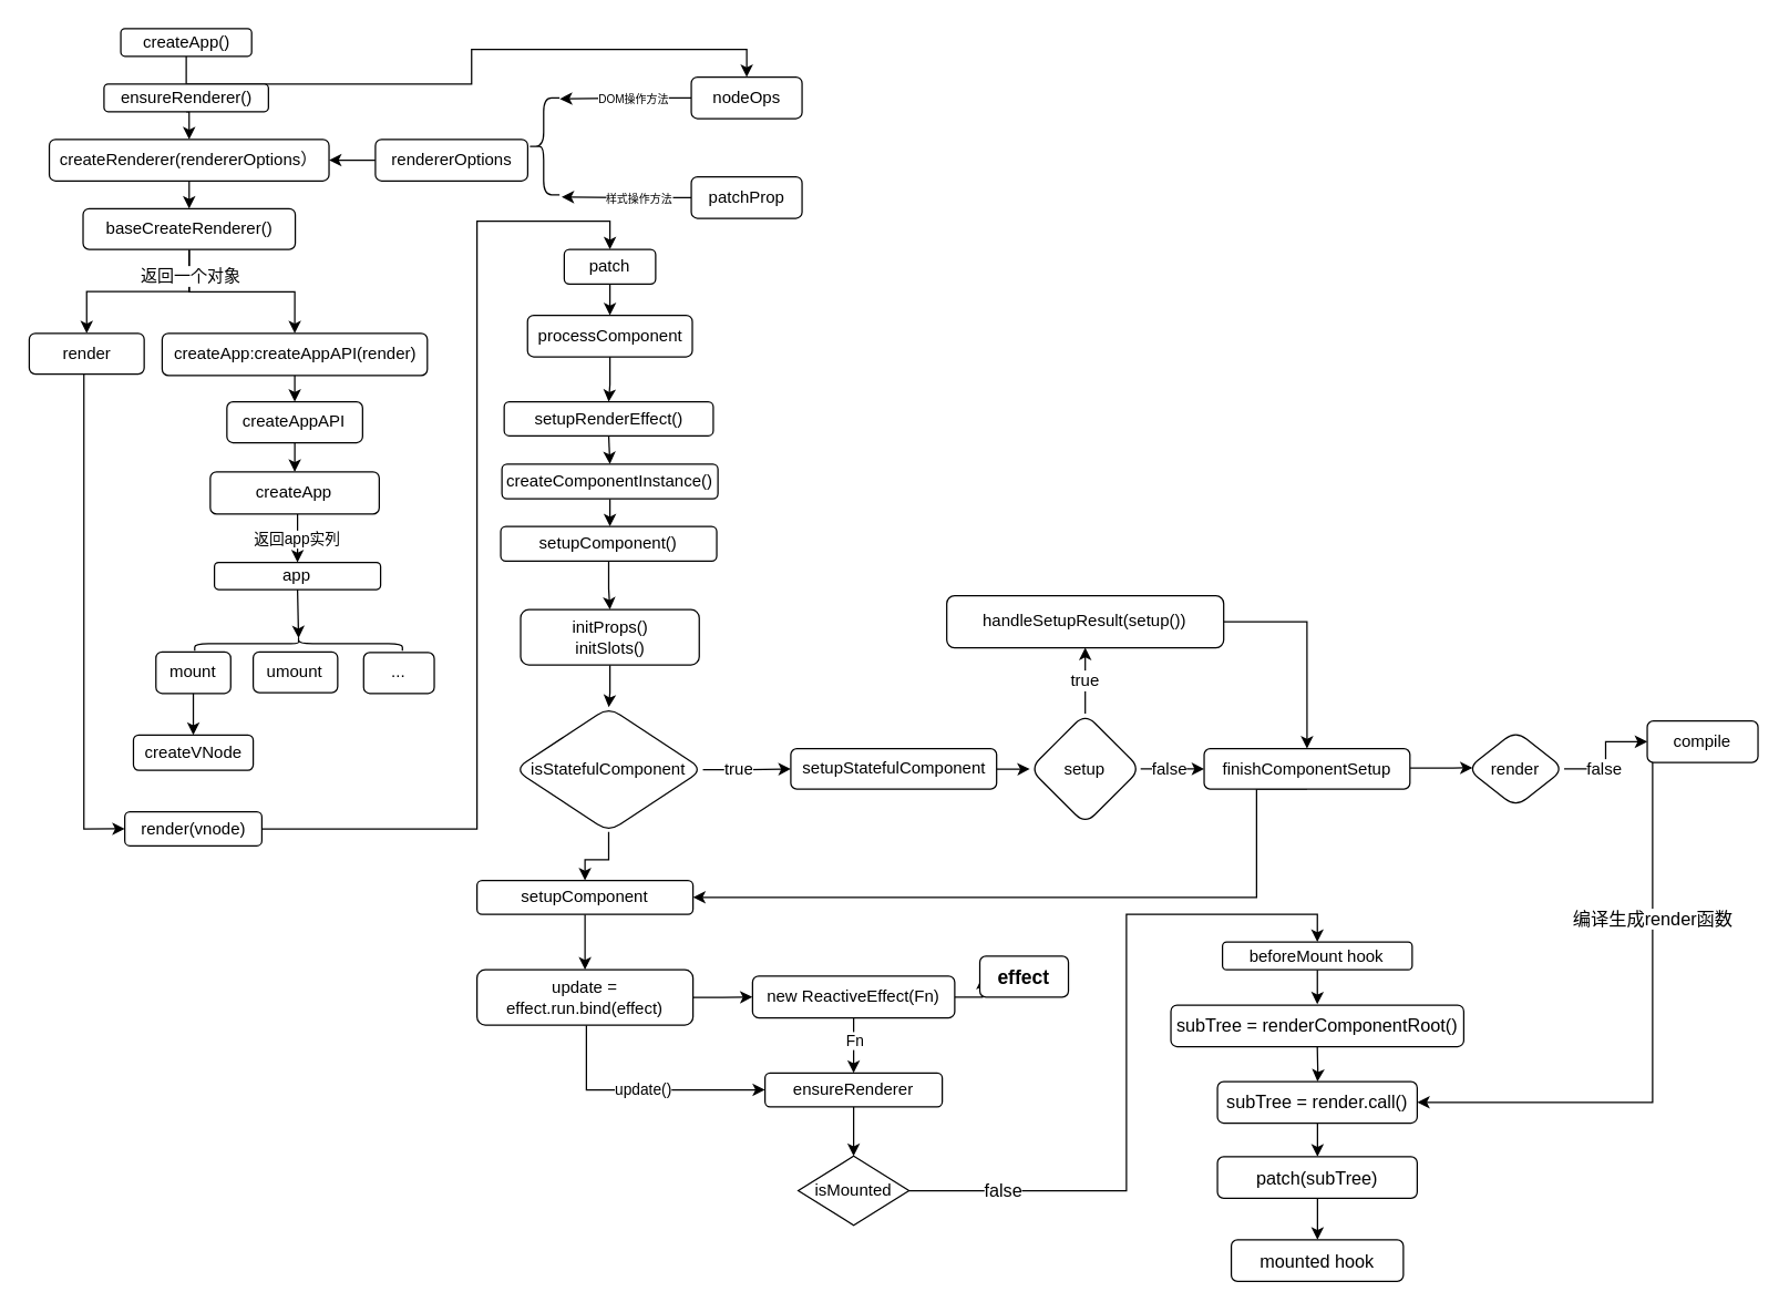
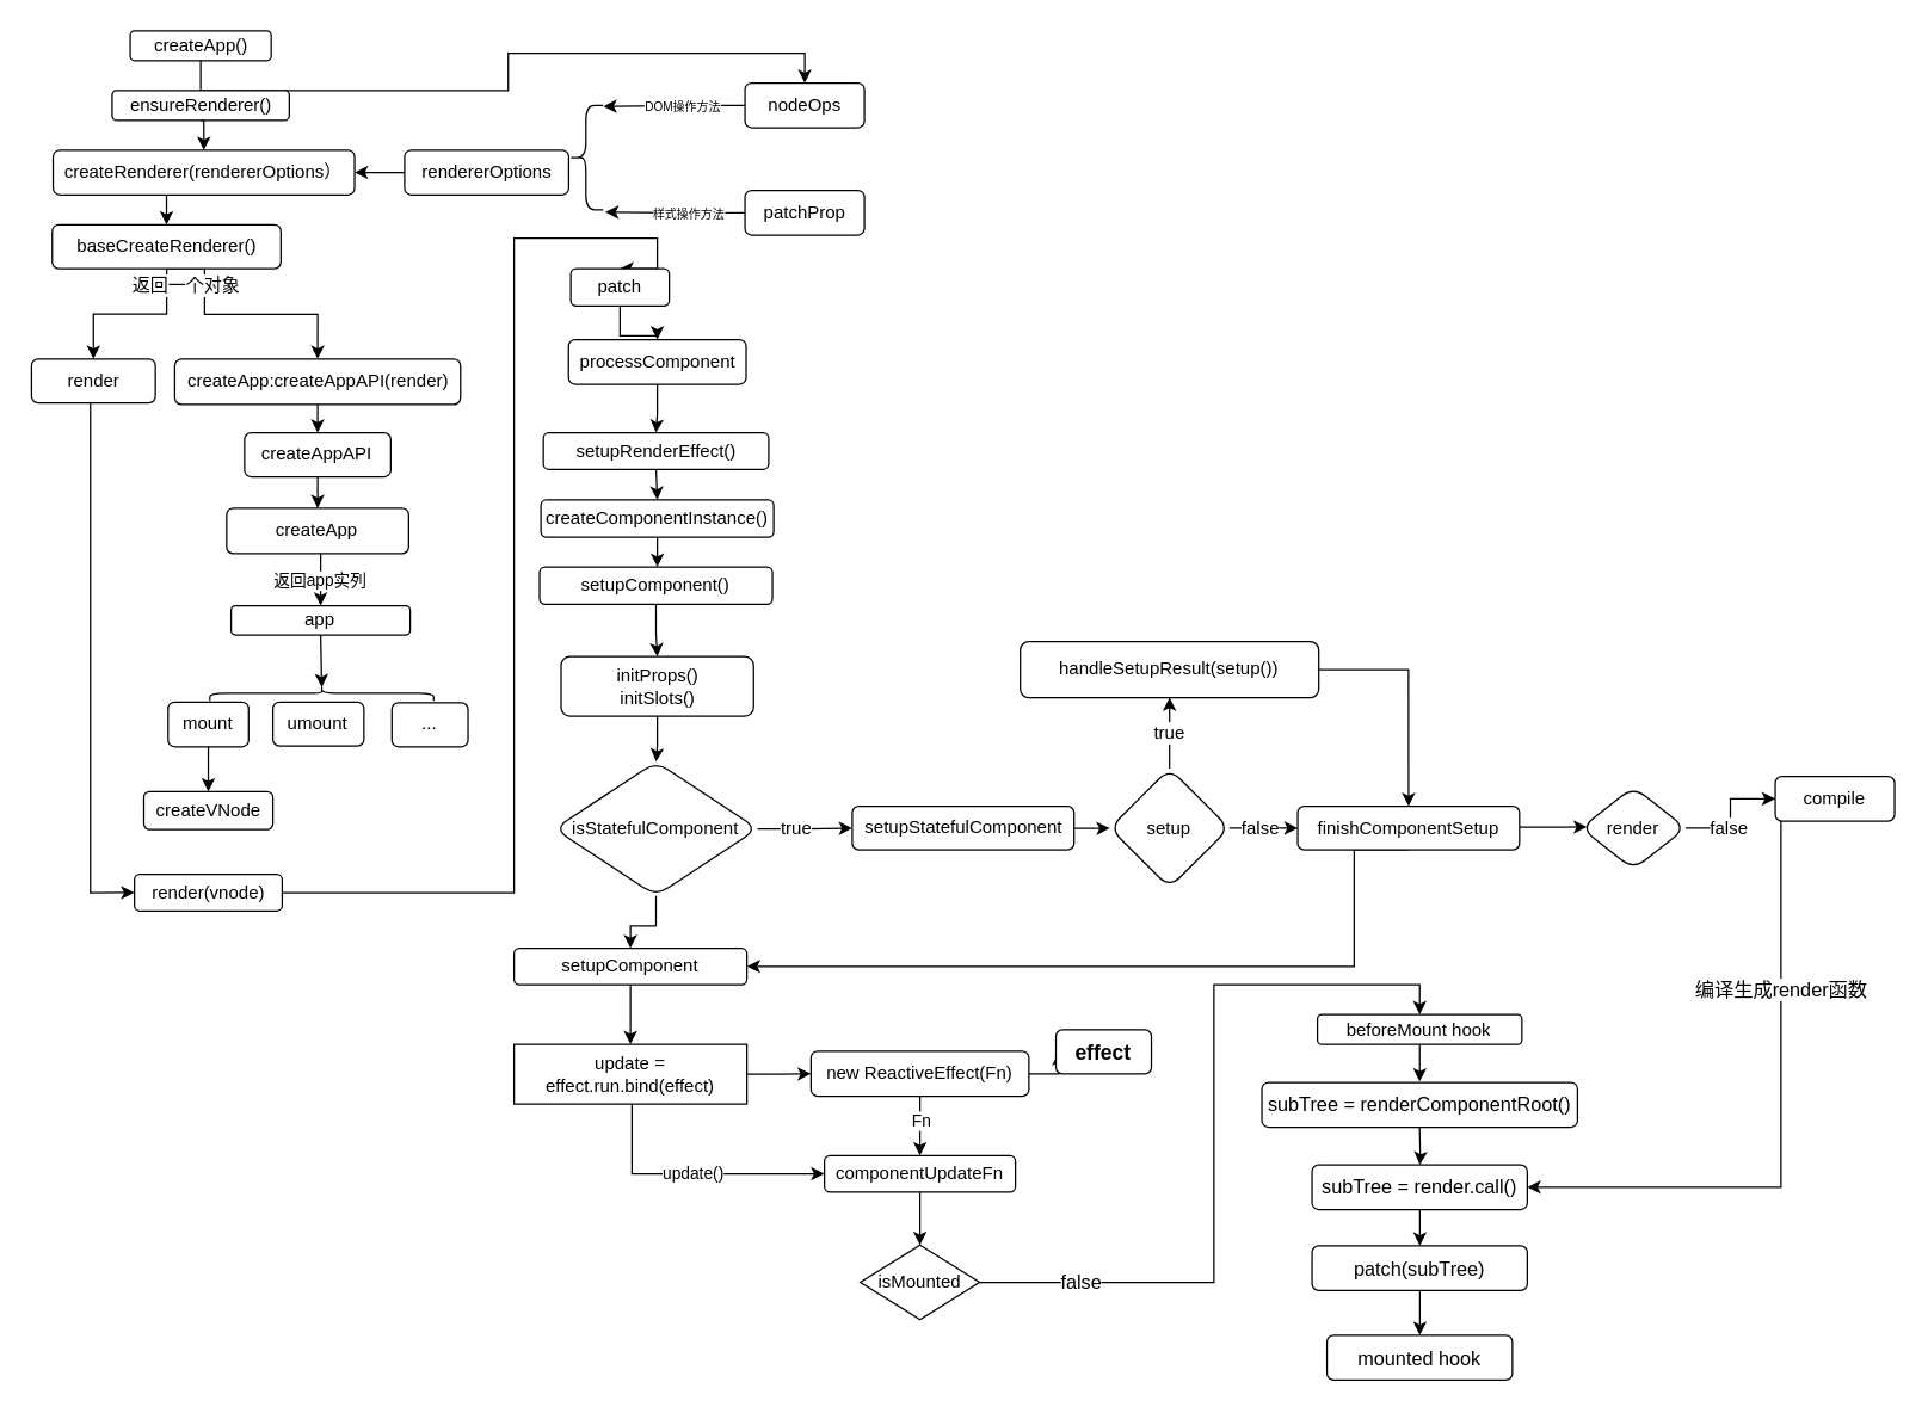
- <mxCell id="9" value="baseCreateRenderer()" style="rounded=1;whiteSpace=wrap;html=1;" parent="1" vertex="1"><mxGeometry x="59.51" y="150" width="153.25" height="29.5" as="geometry" /></mxCell>
+ <mxCell id="9" value="baseCreateRenderer()" style="rounded=1;whiteSpace=wrap;html=1;" parent="1" vertex="1"><mxGeometry x="34.51" y="150" width="153.25" height="29.5" as="geometry" /></mxCell>
- <mxCell id="27" value="patch" style="rounded=1;whiteSpace=wrap;html=1;" parent="1" vertex="1"><mxGeometry x="407" y="179.5" width="66" height="25" as="geometry" /></mxCell>
+ <mxCell id="27" value="patch" style="rounded=1;whiteSpace=wrap;html=1;" parent="1" vertex="1"><mxGeometry x="382" y="179.5" width="66" height="25" as="geometry" /></mxCell>
- <mxCell id="39" value="update = effect.run.bind(effect)" style="rounded=1;whiteSpace=wrap;html=1;" parent="1" vertex="1"><mxGeometry x="344" y="699.5" width="156" height="40" as="geometry" /></mxCell>
+ <mxCell id="39" value="update = effect.run.bind(effect)" style="whiteSpace=wrap;html=1;rounded=0;" parent="1" vertex="1"><mxGeometry x="344" y="699.5" width="156" height="40" as="geometry" /></mxCell>
- <mxCell id="46" value="ensureRenderer" style="whiteSpace=wrap;html=1;rounded=1;" parent="1" vertex="1"><mxGeometry x="552" y="774" width="128" height="24.5" as="geometry" /></mxCell>
+ <mxCell id="46" value="componentUpdateFn" style="whiteSpace=wrap;html=1;rounded=1;" parent="1" vertex="1"><mxGeometry x="552" y="774" width="128" height="24.5" as="geometry" /></mxCell>
